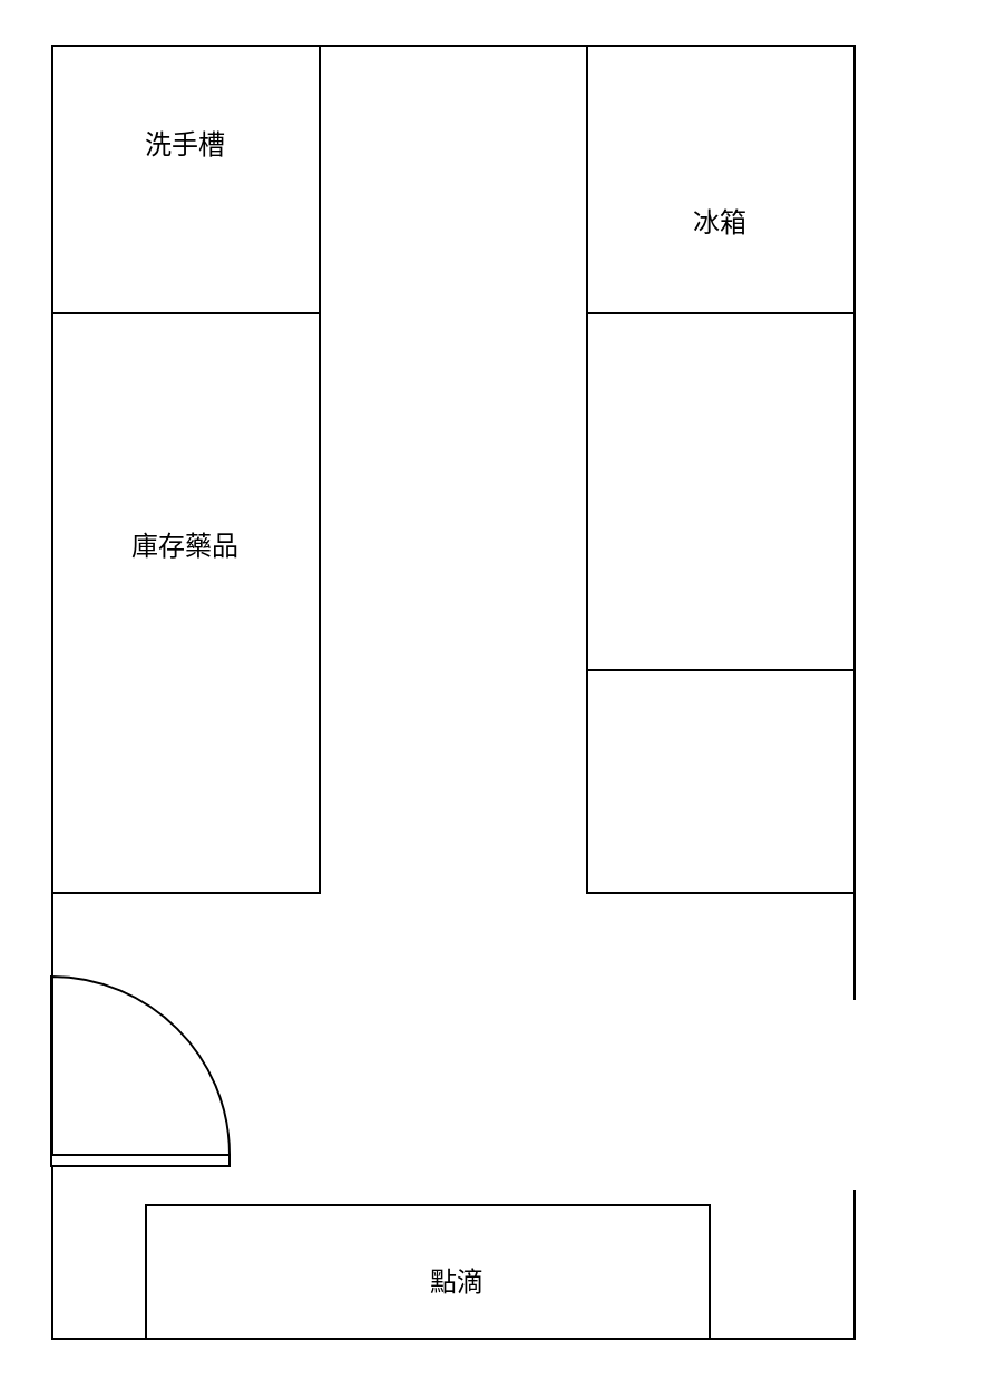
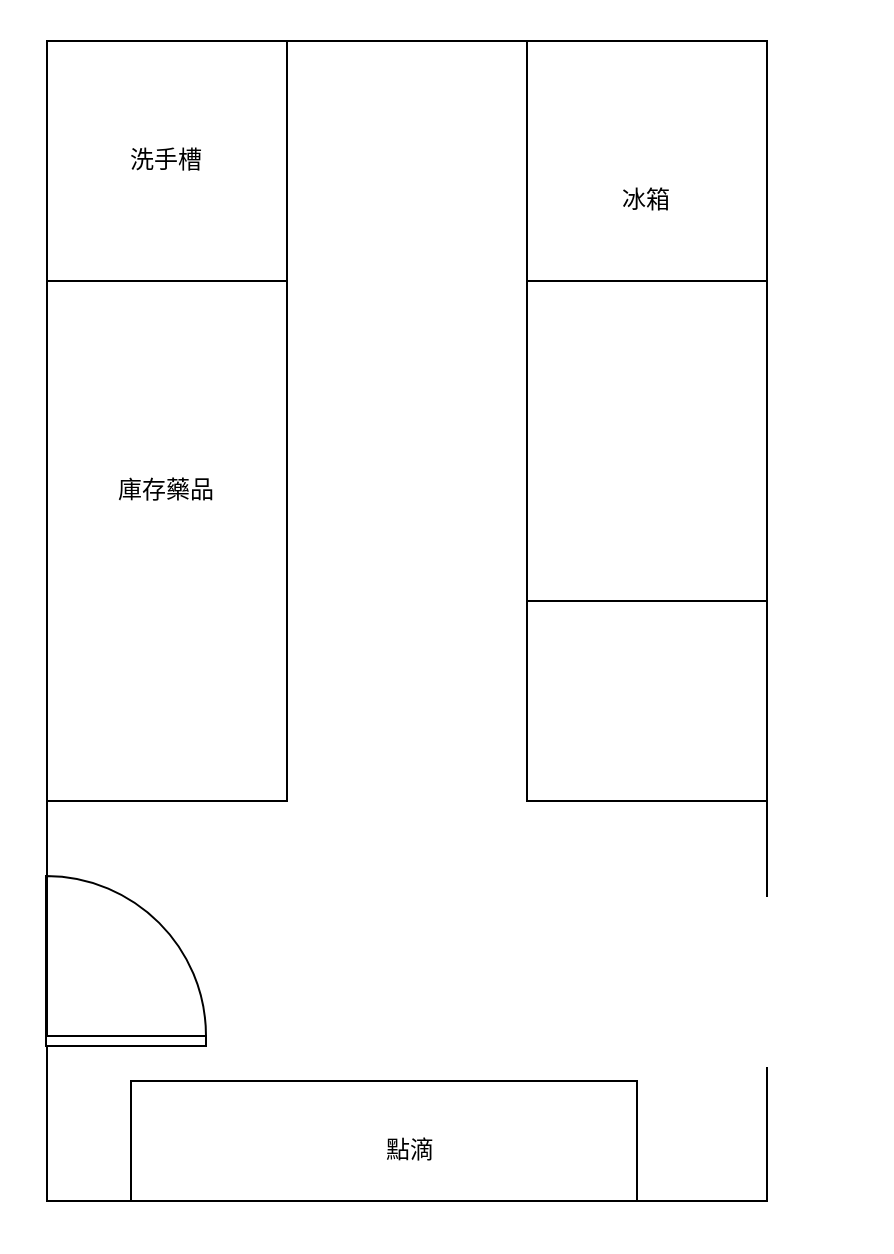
- <mxCell id="5" value="&lt;p style=&quot;&quot; class=&quot;MsoNormal&quot;&gt;&lt;span style=&quot;font-family:&amp;quot;PMingLiU&amp;quot;,serif;mso-ascii-font-family:Calibri;mso-ascii-theme-font:&#10;minor-latin;mso-fareast-theme-font:minor-fareast;mso-hansi-font-family:Calibri;&#10;mso-hansi-theme-font:minor-latin&quot; lang=&quot;ZH-TW&quot;&gt;洗手槽&lt;/span&gt;&lt;span lang=&quot;EN-US&quot;&gt;&lt;/span&gt;&lt;/p&gt;" style="text;whiteSpace=wrap;html=1;align=center;verticalAlign=middle;" parent="1" vertex="1"><mxGeometry x="48" y="35" width="70" height="60" as="geometry" /></mxCell>
+ <mxCell id="5" value="&lt;p style=&quot;&quot; class=&quot;MsoNormal&quot;&gt;&lt;span style=&quot;font-family:&amp;quot;PMingLiU&amp;quot;,serif;mso-ascii-font-family:Calibri;mso-ascii-theme-font:&#10;minor-latin;mso-fareast-theme-font:minor-fareast;mso-hansi-font-family:Calibri;&#10;mso-hansi-theme-font:minor-latin&quot; lang=&quot;ZH-TW&quot;&gt;洗手槽&lt;/span&gt;&lt;span lang=&quot;EN-US&quot;&gt;&lt;/span&gt;&lt;/p&gt;" style="text;whiteSpace=wrap;html=1;align=center;verticalAlign=middle;" parent="1" vertex="1"><mxGeometry x="48" y="50" width="70" height="60" as="geometry" /></mxCell>
